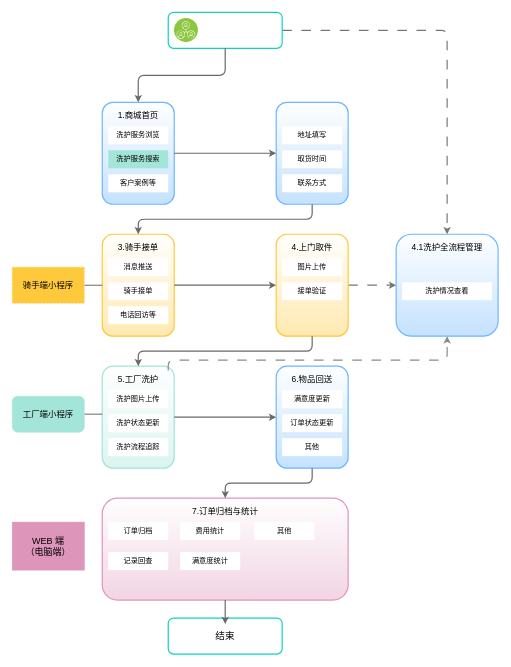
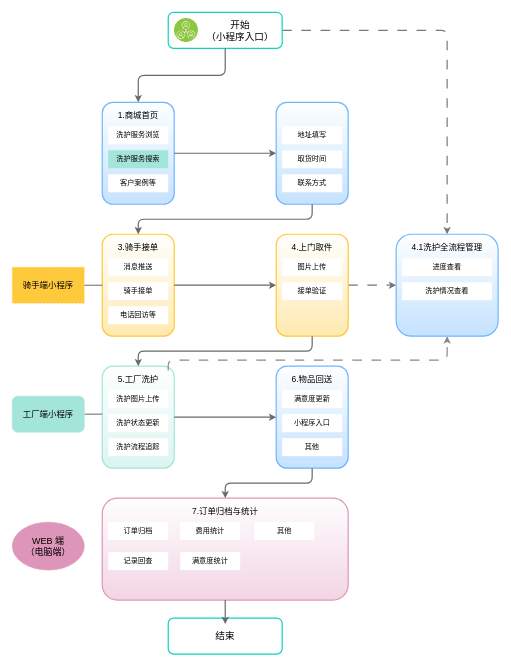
+ <mxCell id="5" value="&lt;font style=&quot;font-size: 16px;&quot;&gt;开始&lt;br style=&quot;border-color: var(--border-color);&quot;&gt;（小程序入口）&lt;/font&gt;" style="rounded=0;whiteSpace=wrap;html=1;strokeColor=none;" vertex="1" parent="1"><mxGeometry x="340" y="30" width="120" height="40" as="geometry" /></mxCell>
+ <mxCell id="34" value="进度查看" style="rounded=0;whiteSpace=wrap;html=1;strokeColor=none;" vertex="1" parent="1"><mxGeometry x="670" y="430" width="150" height="30" as="geometry" /></mxCell>
- <mxCell id="39" value="订单状态更新" style="rounded=0;whiteSpace=wrap;html=1;strokeColor=none;" vertex="1" parent="1"><mxGeometry x="470" y="690" width="100" height="30" as="geometry" /></mxCell>
+ <mxCell id="39" value="小程序入口" style="rounded=0;whiteSpace=wrap;html=1;strokeColor=none;" vertex="1" parent="1"><mxGeometry x="470" y="690" width="100" height="30" as="geometry" /></mxCell>
- <mxCell id="46" value="&lt;font style=&quot;font-size: 15px;&quot;&gt;WEB 端&lt;br&gt;（电脑端）&lt;/font&gt;" style="rounded=0;whiteSpace=wrap;html=1;strokeColor=#de95ba;fillColor=#de95ba;" vertex="1" parent="1"><mxGeometry x="20" y="870" width="120" height="80" as="geometry" /></mxCell>
+ <mxCell id="46" value="&lt;font style=&quot;font-size: 15px;&quot;&gt;WEB 端&lt;br&gt;（电脑端）&lt;/font&gt;" style="ellipse;whiteSpace=wrap;html=1;strokeColor=#de95ba;fillColor=#de95ba;" vertex="1" parent="1"><mxGeometry x="20" y="870" width="120" height="80" as="geometry" /></mxCell>
